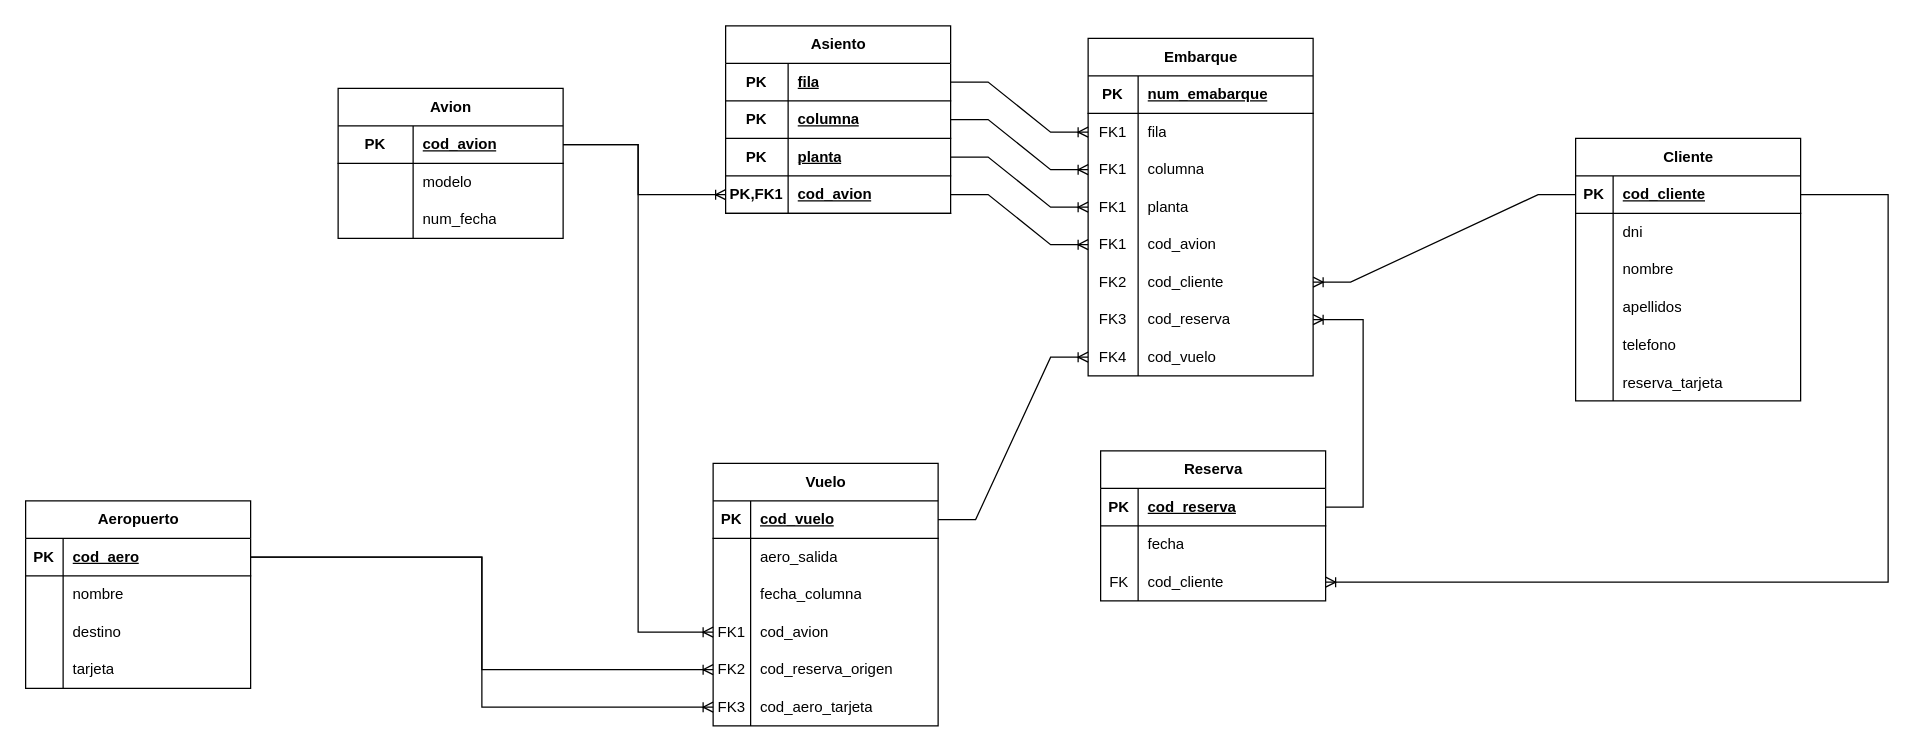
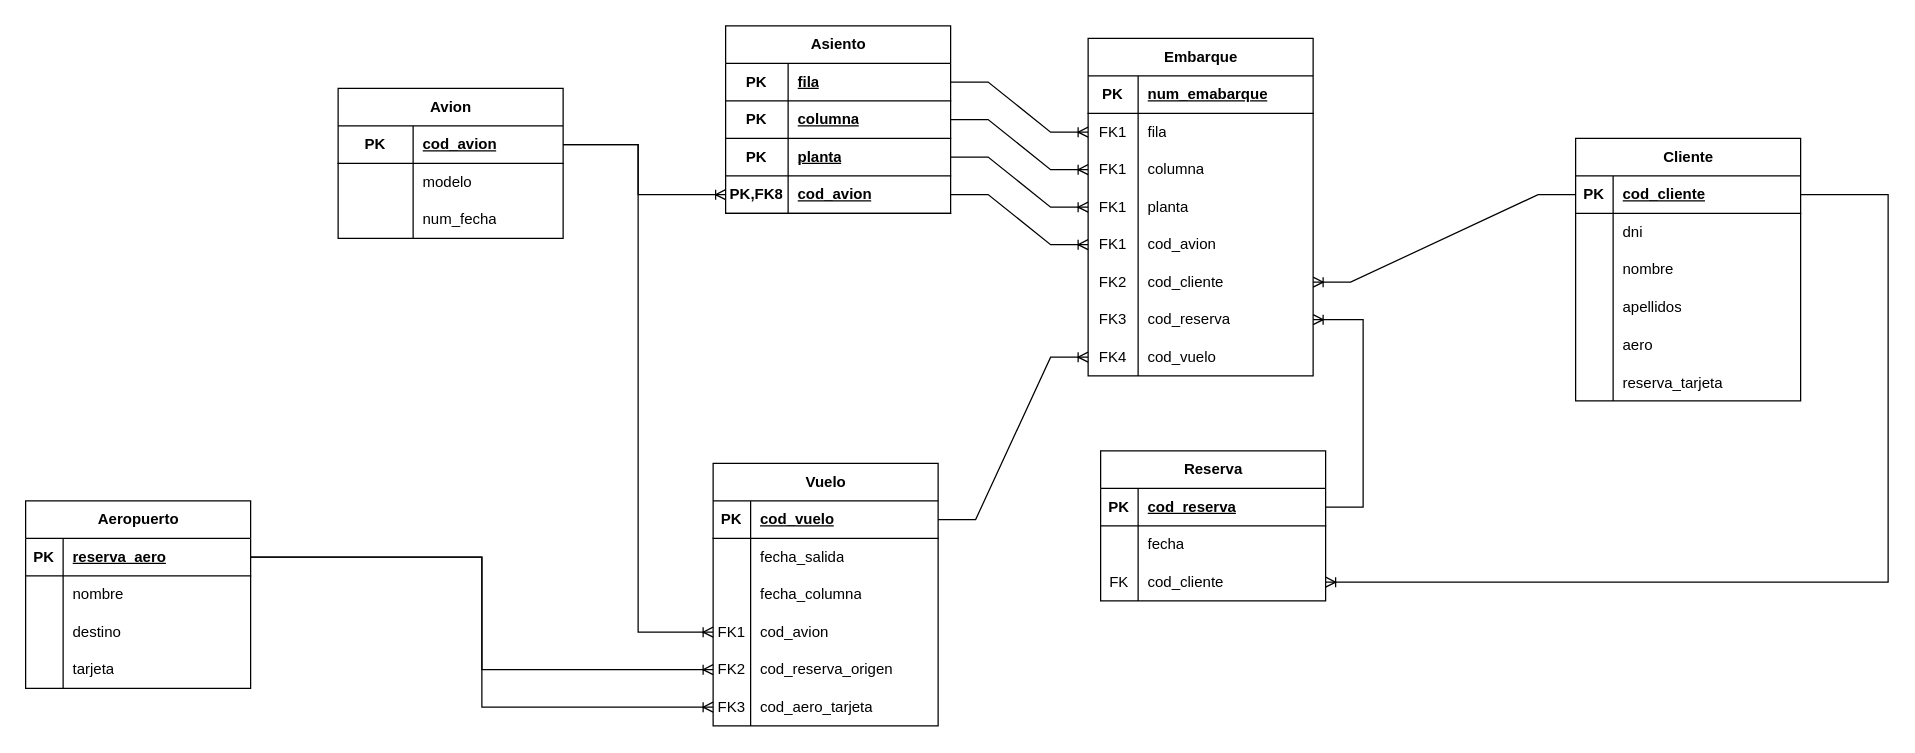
- <mxCell id="23" value="PK,FK1" style="shape=partialRectangle;connectable=0;fillColor=none;top=0;left=0;bottom=0;right=0;fontStyle=1;overflow=hidden;whiteSpace=wrap;html=1;" vertex="1" parent="22"><mxGeometry width="50" height="30" as="geometry"><mxRectangle width="50" height="30" as="alternateBounds" /></mxGeometry></mxCell>
+ <mxCell id="23" value="PK,FK8" style="shape=partialRectangle;connectable=0;fillColor=none;top=0;left=0;bottom=0;right=0;fontStyle=1;overflow=hidden;whiteSpace=wrap;html=1;" vertex="1" parent="22"><mxGeometry width="50" height="30" as="geometry"><mxRectangle width="50" height="30" as="alternateBounds" /></mxGeometry></mxCell>
- <mxCell id="107" value="telefono" style="shape=partialRectangle;connectable=0;fillColor=none;top=0;left=0;bottom=0;right=0;align=left;spacingLeft=6;overflow=hidden;" parent="105" vertex="1"><mxGeometry x="30" width="150" height="30" as="geometry"><mxRectangle width="150" height="30" as="alternateBounds" /></mxGeometry></mxCell>
+ <mxCell id="107" value="aero" style="shape=partialRectangle;connectable=0;fillColor=none;top=0;left=0;bottom=0;right=0;align=left;spacingLeft=6;overflow=hidden;" parent="105" vertex="1"><mxGeometry x="30" width="150" height="30" as="geometry"><mxRectangle width="150" height="30" as="alternateBounds" /></mxGeometry></mxCell>
- <mxCell id="28" value="cod_aero" style="shape=partialRectangle;connectable=0;fillColor=none;top=0;left=0;bottom=0;right=0;align=left;spacingLeft=6;fontStyle=5;overflow=hidden;whiteSpace=wrap;html=1;" parent="26" vertex="1"><mxGeometry x="30" width="150" height="30" as="geometry"><mxRectangle width="150" height="30" as="alternateBounds" /></mxGeometry></mxCell>
+ <mxCell id="28" value="reserva_aero" style="shape=partialRectangle;connectable=0;fillColor=none;top=0;left=0;bottom=0;right=0;align=left;spacingLeft=6;fontStyle=5;overflow=hidden;whiteSpace=wrap;html=1;" parent="26" vertex="1"><mxGeometry x="30" width="150" height="30" as="geometry"><mxRectangle width="150" height="30" as="alternateBounds" /></mxGeometry></mxCell>
- <mxCell id="44" value="aero_salida" style="shape=partialRectangle;connectable=0;fillColor=none;top=0;left=0;bottom=0;right=0;align=left;spacingLeft=6;overflow=hidden;whiteSpace=wrap;html=1;" parent="42" vertex="1"><mxGeometry x="30" width="150" height="30" as="geometry"><mxRectangle width="150" height="30" as="alternateBounds" /></mxGeometry></mxCell>
+ <mxCell id="44" value="fecha_salida" style="shape=partialRectangle;connectable=0;fillColor=none;top=0;left=0;bottom=0;right=0;align=left;spacingLeft=6;overflow=hidden;whiteSpace=wrap;html=1;" parent="42" vertex="1"><mxGeometry x="30" width="150" height="30" as="geometry"><mxRectangle width="150" height="30" as="alternateBounds" /></mxGeometry></mxCell>
